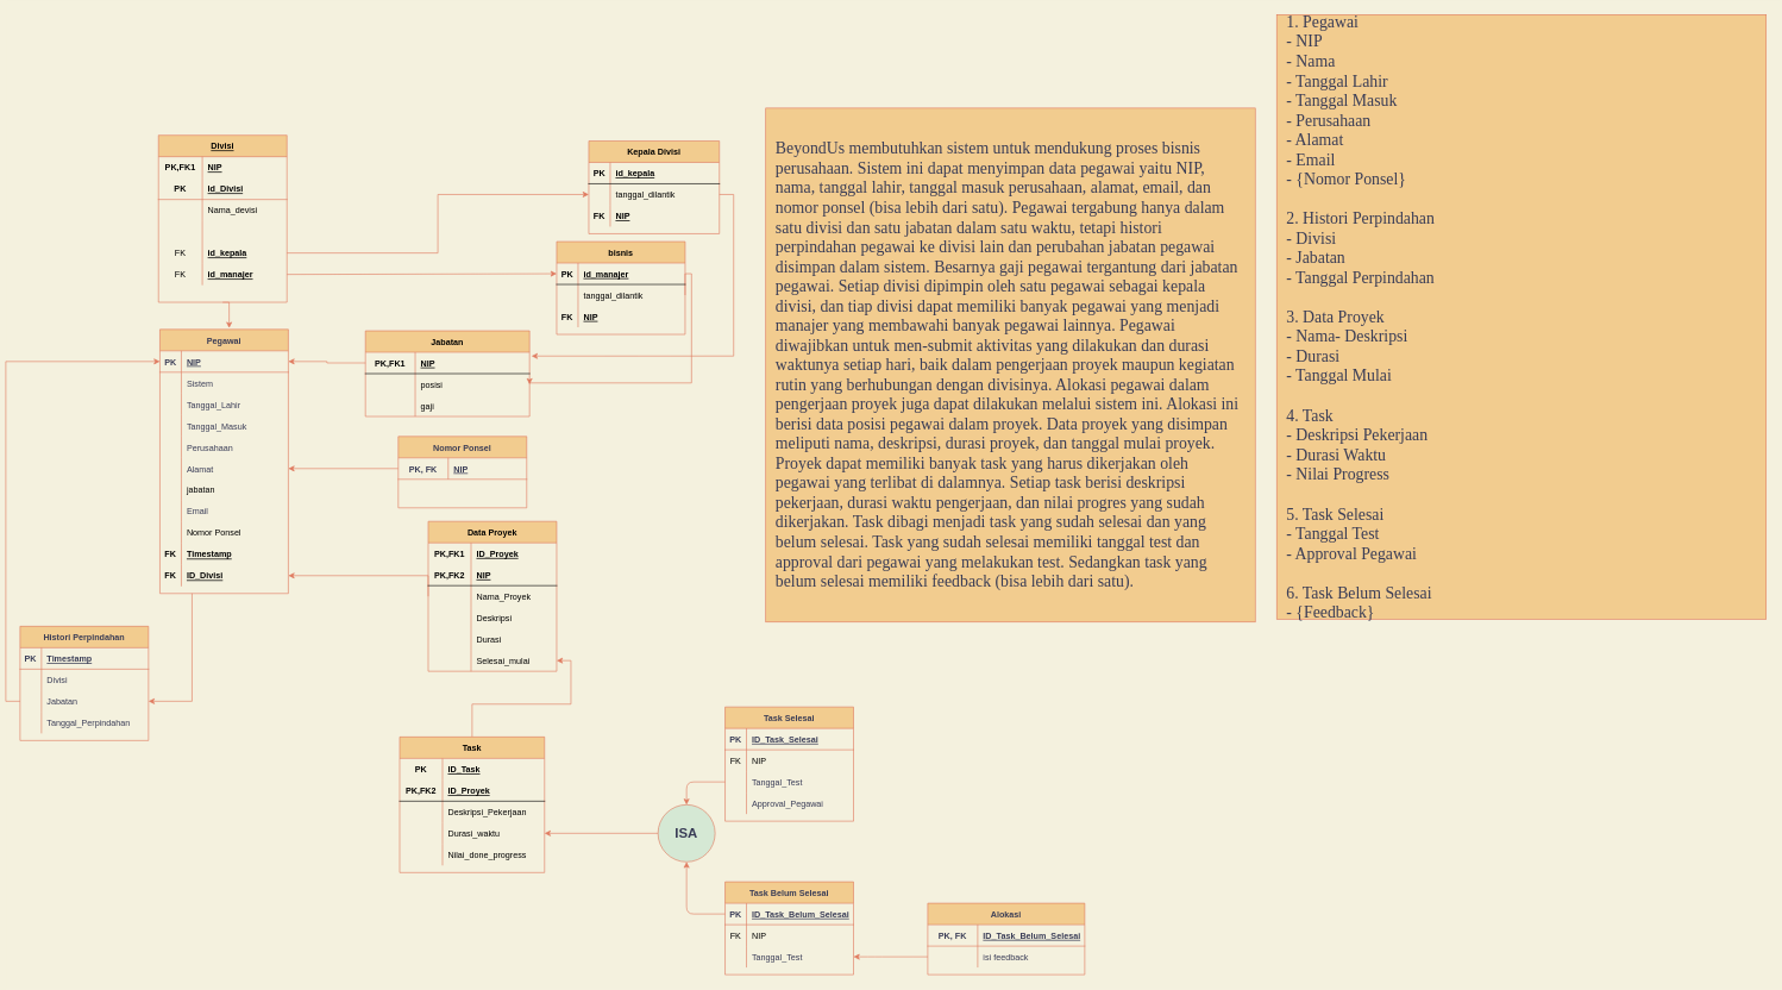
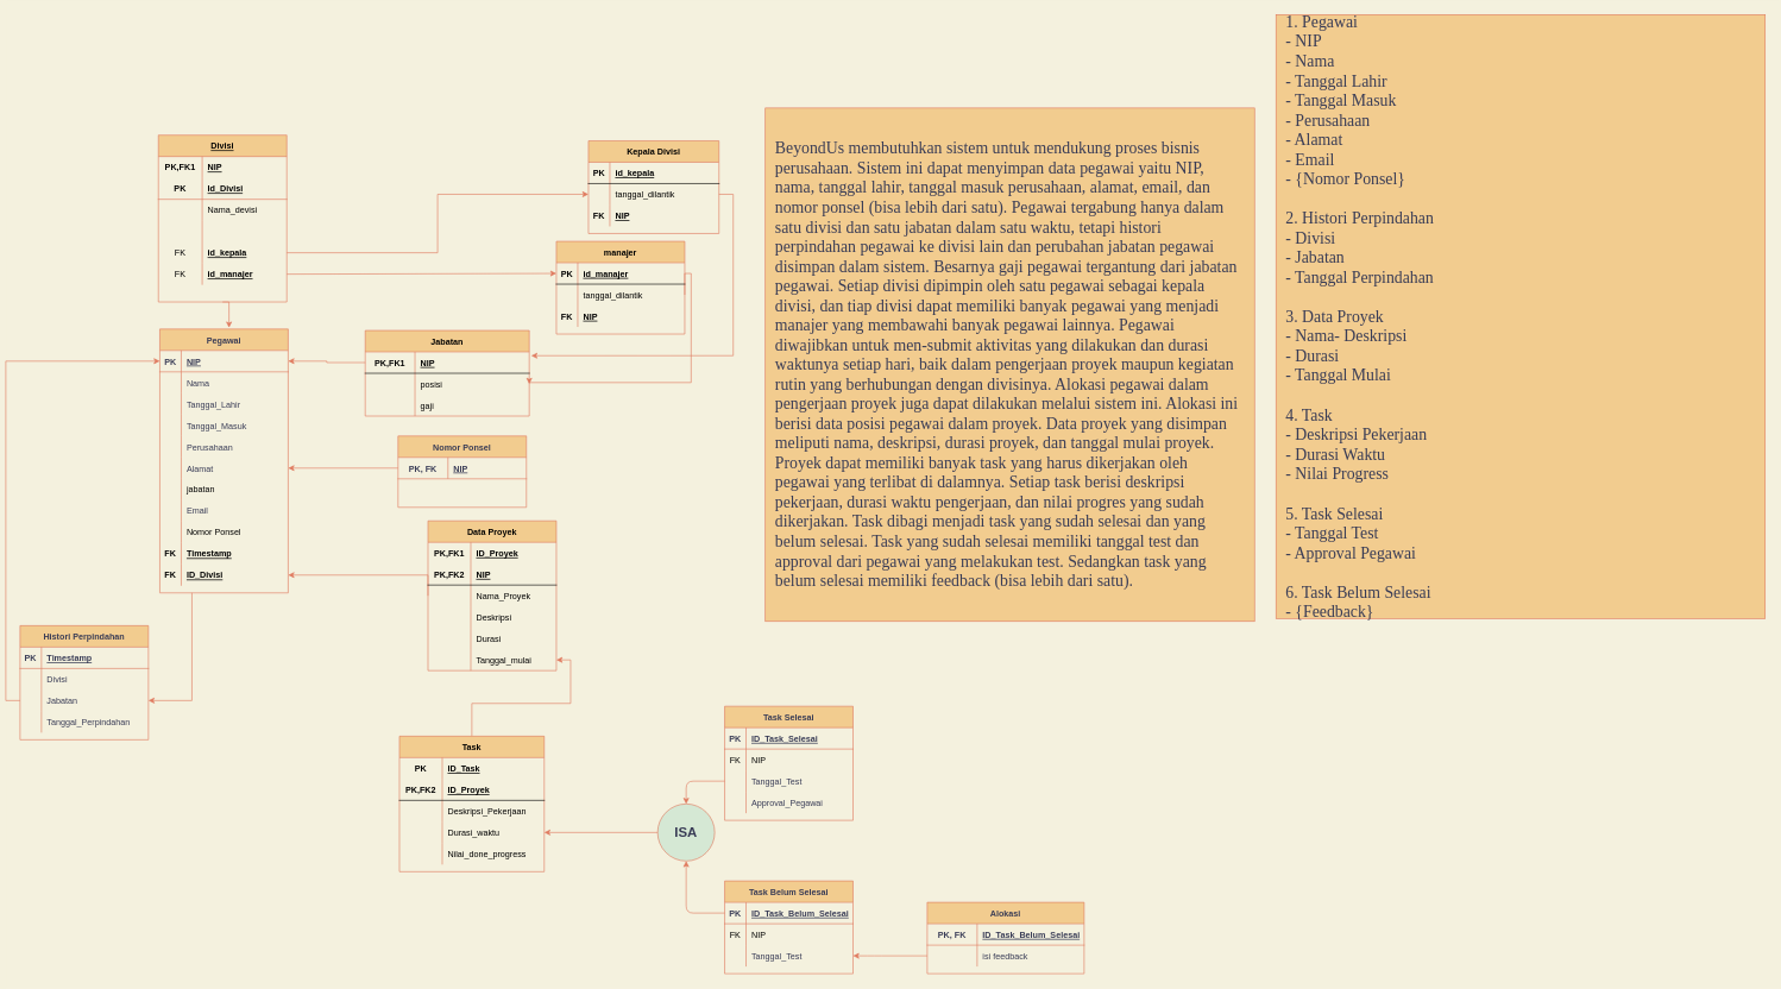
- <mxCell id="120" value="bisnis" style="shape=table;startSize=30;container=1;collapsible=1;childLayout=tableLayout;fixedRows=1;rowLines=0;fontStyle=1;align=center;resizeLast=1;strokeColor=#E07A5F;fillColor=#F2CC8F;" parent="1" vertex="1"><mxGeometry x="772" y="338" width="180" height="130" as="geometry" /></mxCell>
+ <mxCell id="120" value="manajer" style="shape=table;startSize=30;container=1;collapsible=1;childLayout=tableLayout;fixedRows=1;rowLines=0;fontStyle=1;align=center;resizeLast=1;strokeColor=#E07A5F;fillColor=#F2CC8F;" parent="1" vertex="1"><mxGeometry x="772" y="338" width="180" height="130" as="geometry" /></mxCell>
- <mxCell id="17" value="Sistem" style="shape=partialRectangle;connectable=0;fillColor=none;top=0;left=0;bottom=0;right=0;align=left;spacingLeft=6;overflow=hidden;strokeColor=#E07A5F;fontColor=#393C56;" parent="15" vertex="1"><mxGeometry x="30" width="150" height="30" as="geometry" /></mxCell>
+ <mxCell id="17" value="Nama" style="shape=partialRectangle;connectable=0;fillColor=none;top=0;left=0;bottom=0;right=0;align=left;spacingLeft=6;overflow=hidden;strokeColor=#E07A5F;fontColor=#393C56;" parent="15" vertex="1"><mxGeometry x="30" width="150" height="30" as="geometry" /></mxCell>
- <mxCell id="165" value="Selesai_mulai" style="shape=partialRectangle;connectable=0;fillColor=none;top=0;left=0;bottom=0;right=0;align=left;spacingLeft=6;overflow=hidden;" parent="163" vertex="1"><mxGeometry x="60" width="120" height="30" as="geometry" /></mxCell>
+ <mxCell id="165" value="Tanggal_mulai" style="shape=partialRectangle;connectable=0;fillColor=none;top=0;left=0;bottom=0;right=0;align=left;spacingLeft=6;overflow=hidden;" parent="163" vertex="1"><mxGeometry x="60" width="120" height="30" as="geometry" /></mxCell>
